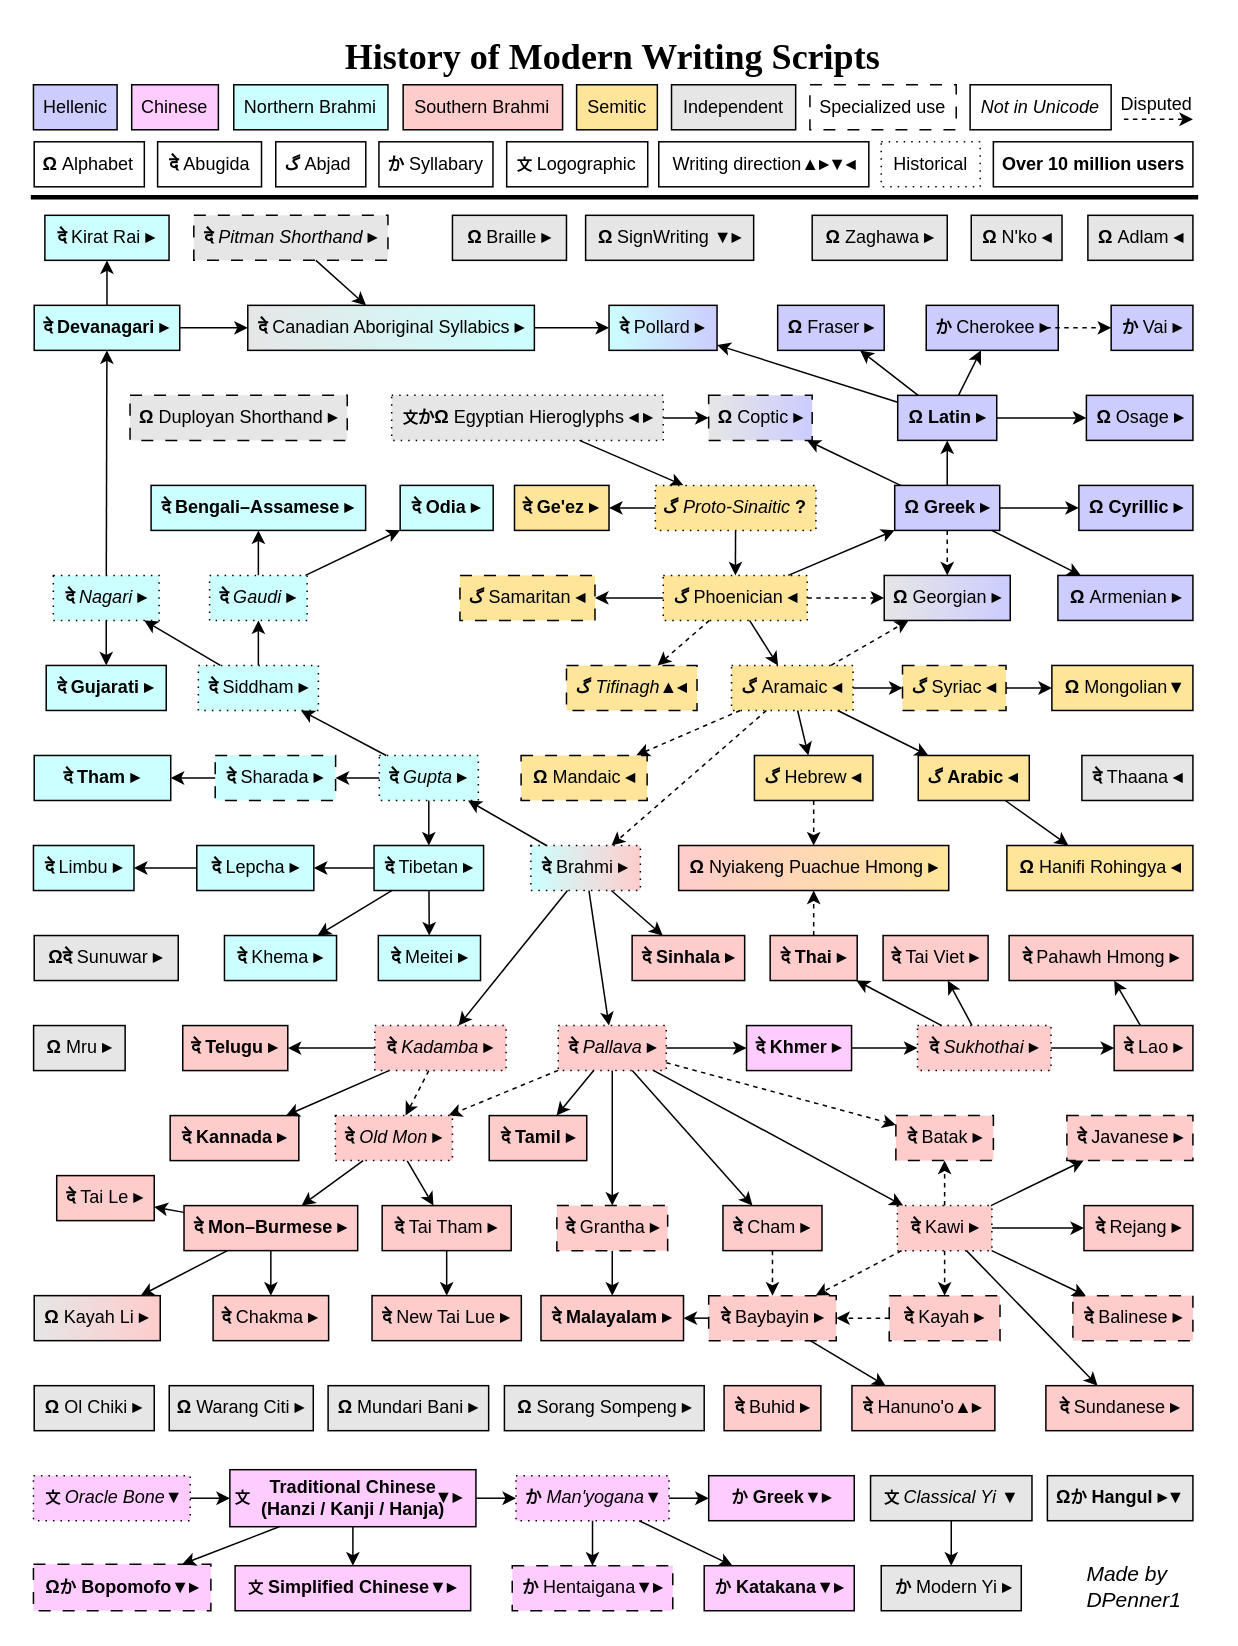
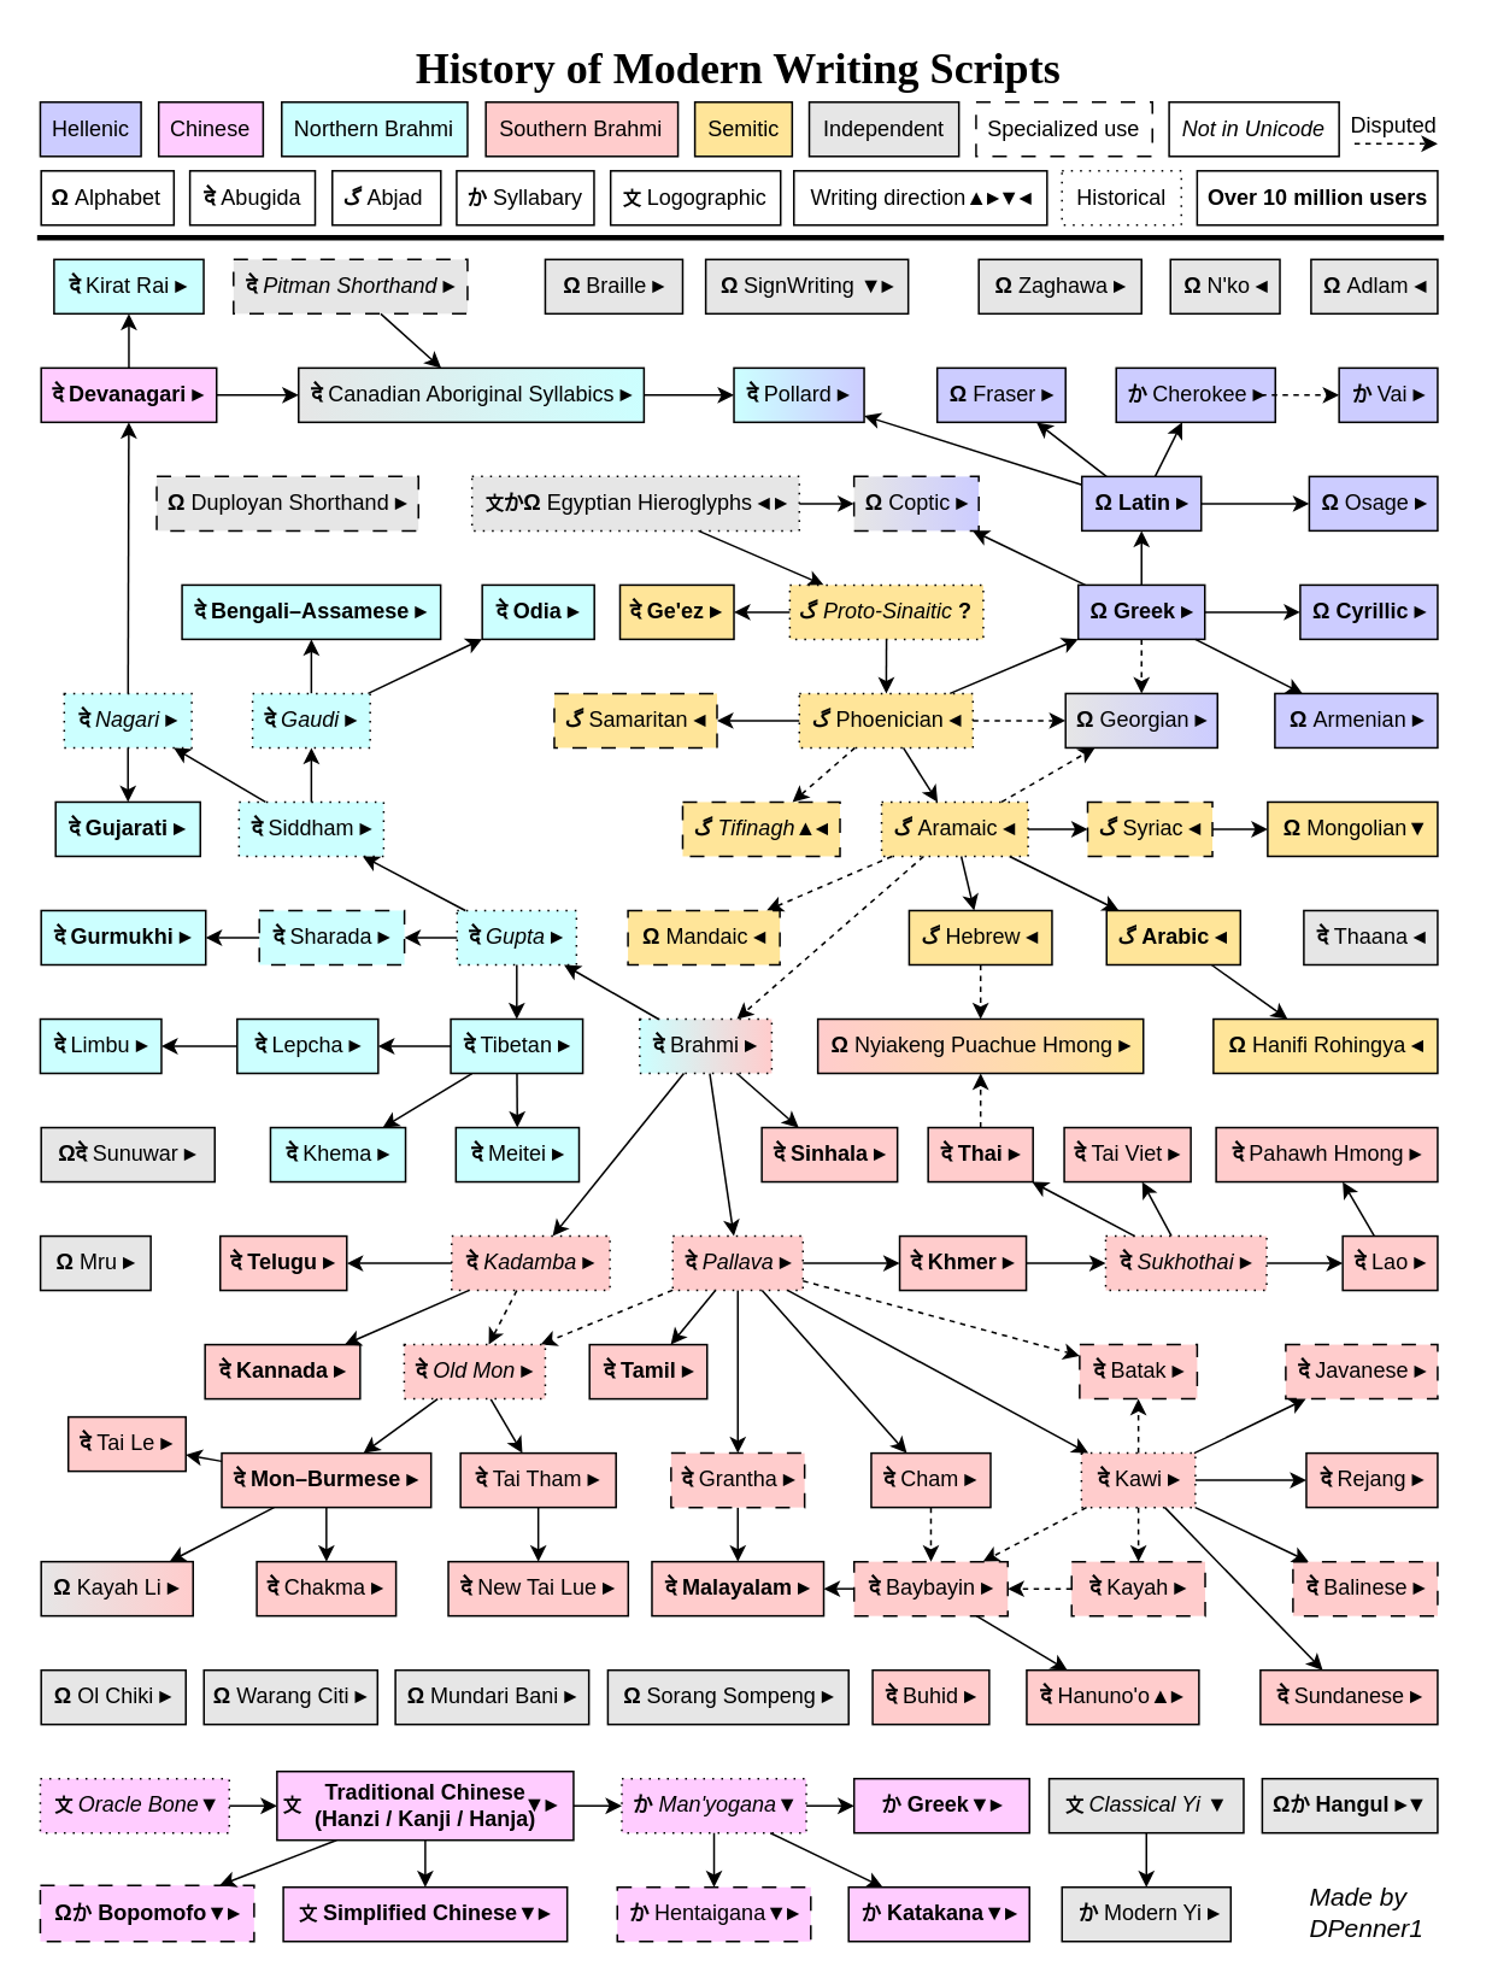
- <mxCell id="32" value="&lt;b&gt;दे&lt;/b&gt;&lt;b style=&quot;font-size: 11px;&quot;&gt;&amp;nbsp;&lt;/b&gt;Devanagari&lt;span style=&quot;font-weight: 400;&quot;&gt;&amp;nbsp;&lt;/span&gt;&lt;b&gt;▸&lt;/b&gt;" style="whiteSpace=wrap;html=1;fontStyle=1;fillColor=#CCFFFF;" parent="1" vertex="1"><mxGeometry x="22.25" y="203" width="97" height="30" as="geometry" /></mxCell>
+ <mxCell id="32" value="&lt;b&gt;दे&lt;/b&gt;&lt;b style=&quot;font-size: 11px;&quot;&gt;&amp;nbsp;&lt;/b&gt;Devanagari&lt;span style=&quot;font-weight: 400;&quot;&gt;&amp;nbsp;&lt;/span&gt;&lt;b&gt;▸&lt;/b&gt;" style="whiteSpace=wrap;html=1;fontStyle=1;fillColor=#ffccff;" parent="1" vertex="1"><mxGeometry x="22.25" y="203" width="97" height="30" as="geometry" /></mxCell>
- <mxCell id="85" value="&lt;b&gt;दे&lt;/b&gt;&lt;b style=&quot;font-size: 11px;&quot;&gt;&amp;nbsp;&lt;/b&gt;Tham&lt;span style=&quot;font-weight: 400;&quot;&gt;&amp;nbsp;&lt;/span&gt;&lt;b&gt;▸&lt;/b&gt;" style="whiteSpace=wrap;html=1;fontStyle=1;fillColor=#CCFFFF;" parent="1" vertex="1"><mxGeometry x="22.25" y="503" width="91" height="30" as="geometry" /></mxCell>
+ <mxCell id="85" value="&lt;b&gt;दे&lt;/b&gt;&lt;b style=&quot;font-size: 11px;&quot;&gt;&amp;nbsp;&lt;/b&gt;Gurmukhi&lt;span style=&quot;font-weight: 400;&quot;&gt;&amp;nbsp;&lt;/span&gt;&lt;b&gt;▸&lt;/b&gt;" style="whiteSpace=wrap;html=1;fontStyle=1;fillColor=#CCFFFF;" parent="1" vertex="1"><mxGeometry x="22.25" y="503" width="91" height="30" as="geometry" /></mxCell>
- <mxCell id="34" value="&lt;b&gt;दे&amp;nbsp;&lt;/b&gt;Khmer ▸" style="whiteSpace=wrap;html=1;fontStyle=1;fillColor=#ffccff;" parent="1" vertex="1"><mxGeometry x="497" y="683" width="70" height="30" as="geometry" /></mxCell>
+ <mxCell id="34" value="&lt;b&gt;दे&amp;nbsp;&lt;/b&gt;Khmer ▸" style="whiteSpace=wrap;html=1;fontStyle=1;fillColor=#FFCCCC;" parent="1" vertex="1"><mxGeometry x="497" y="683" width="70" height="30" as="geometry" /></mxCell>
